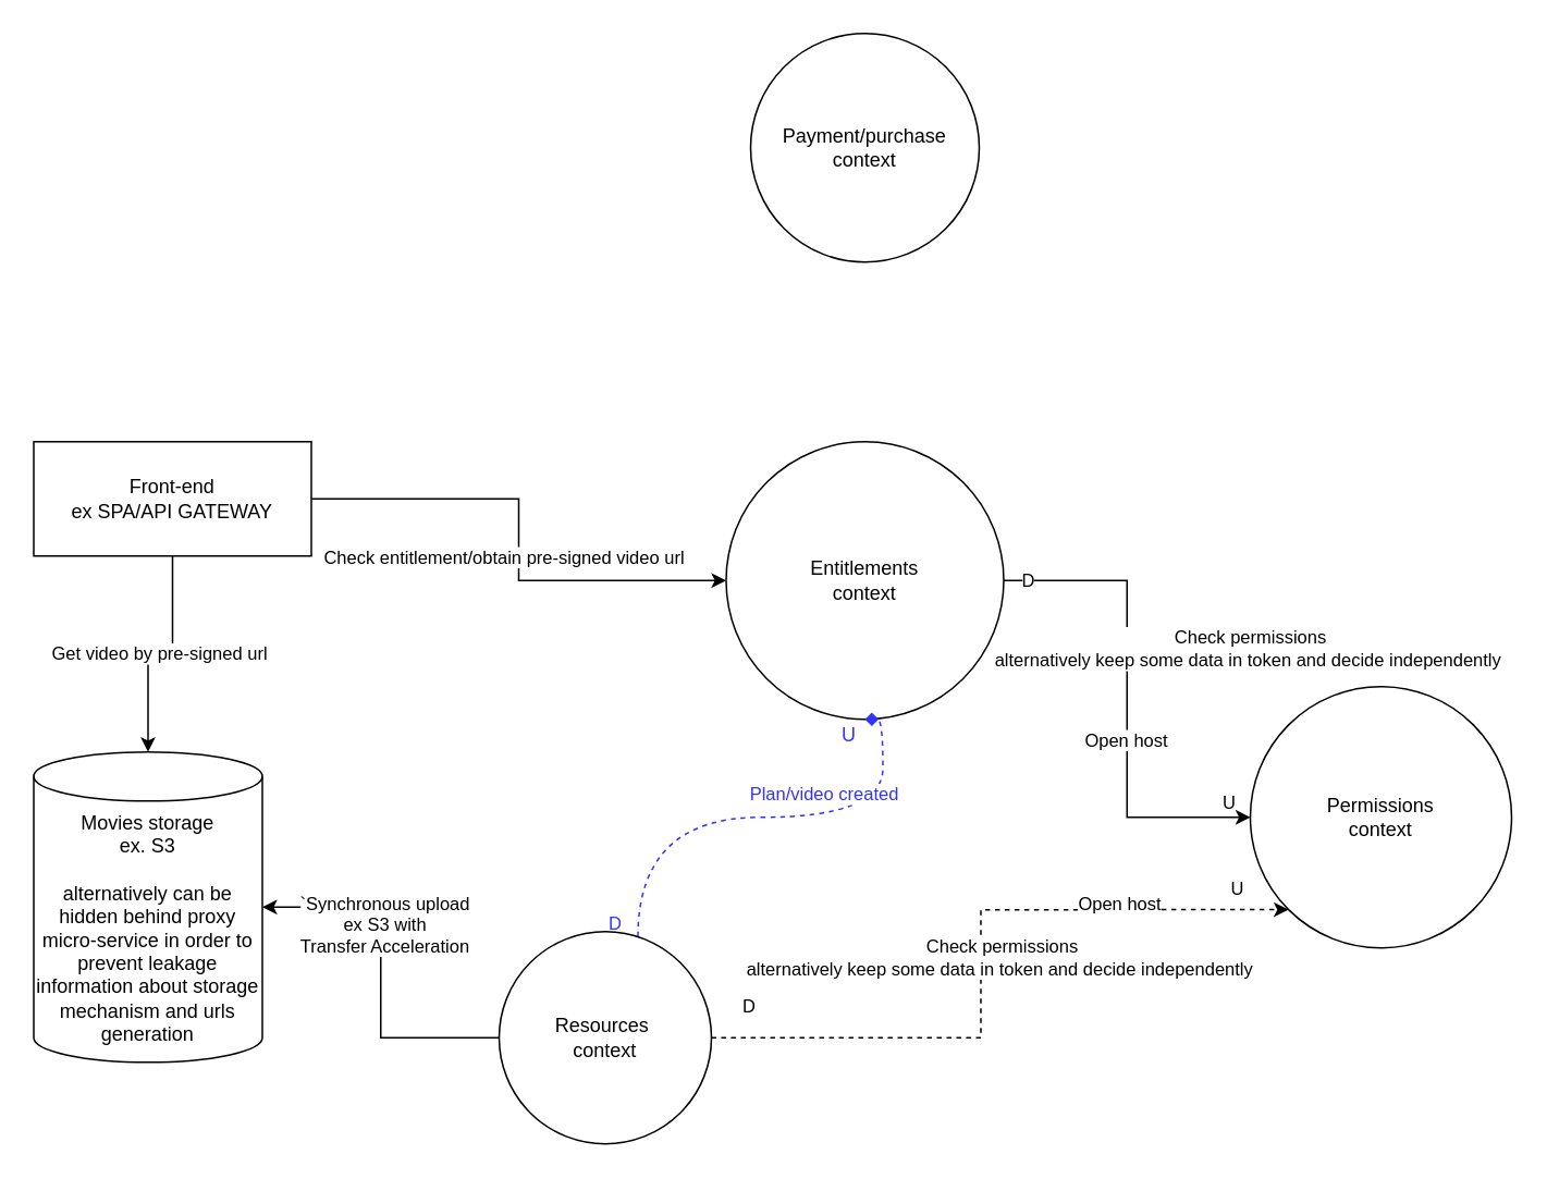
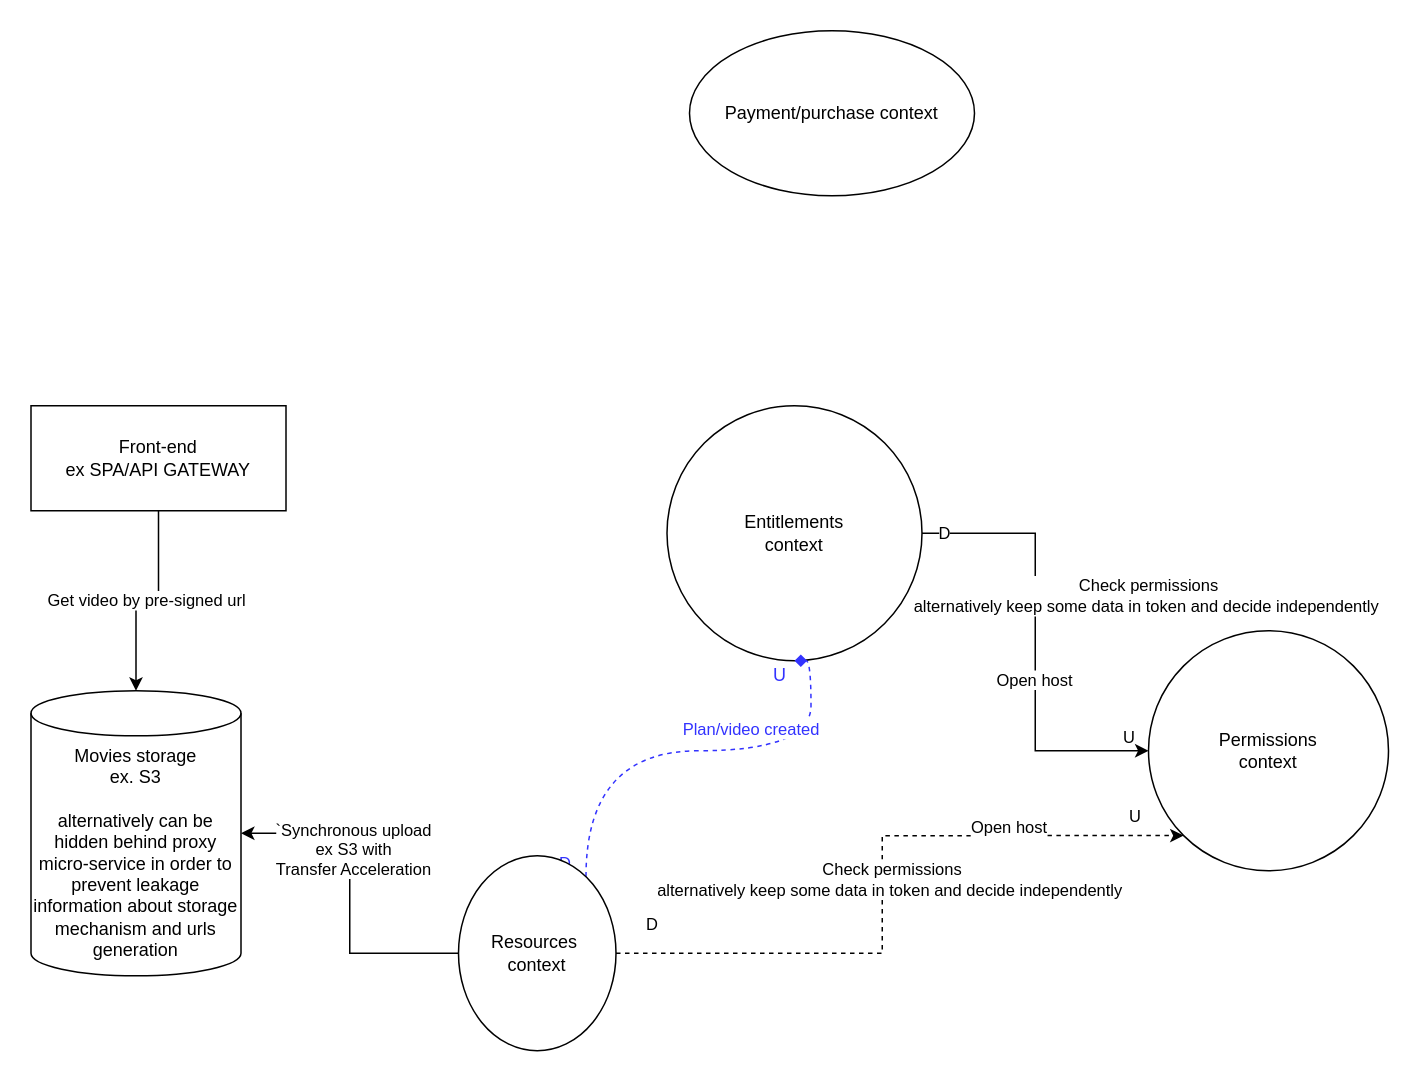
- <mxCell id="2" value="Payment/purchase context" style="ellipse;whiteSpace=wrap;html=1;aspect=fixed;" parent="1" vertex="1"><mxGeometry x="459" y="20" width="140" height="140" as="geometry" /></mxCell>
+ <mxCell id="2" value="Payment/purchase context" style="ellipse;whiteSpace=wrap;html=1;aspect=fixed;" parent="1" vertex="1"><mxGeometry x="459" y="20" width="190" height="110" as="geometry" /></mxCell>
- <mxCell id="21" style="rounded=0;orthogonalLoop=1;jettySize=auto;html=1;entryX=0;entryY=0.5;entryDx=0;entryDy=0;edgeStyle=orthogonalEdgeStyle;" parent="1" source="24" target="7" edge="1"><mxGeometry relative="1" as="geometry"><mxPoint x="585" y="290" as="targetPoint" /></mxGeometry></mxCell>
- <mxCell id="22" value="Check entitlement/obtain pre-signed video url" style="edgeLabel;html=1;align=center;verticalAlign=middle;resizable=0;points=[];" parent="21" vertex="1" connectable="0"><mxGeometry x="-0.219" y="3" relative="1" as="geometry"><mxPoint x="-2" y="38" as="offset" /></mxGeometry></mxCell>
- <mxCell id="18" value="Resources&amp;nbsp;&lt;br&gt;context" style="ellipse;whiteSpace=wrap;html=1;aspect=fixed;" parent="1" vertex="1"><mxGeometry x="305" y="570" width="130" height="130" as="geometry" /></mxCell>
+ <mxCell id="18" value="Resources&amp;nbsp;&lt;br&gt;context" style="ellipse;whiteSpace=wrap;html=1;aspect=fixed;" parent="1" vertex="1"><mxGeometry x="305" y="570" width="105" height="130" as="geometry" /></mxCell>
